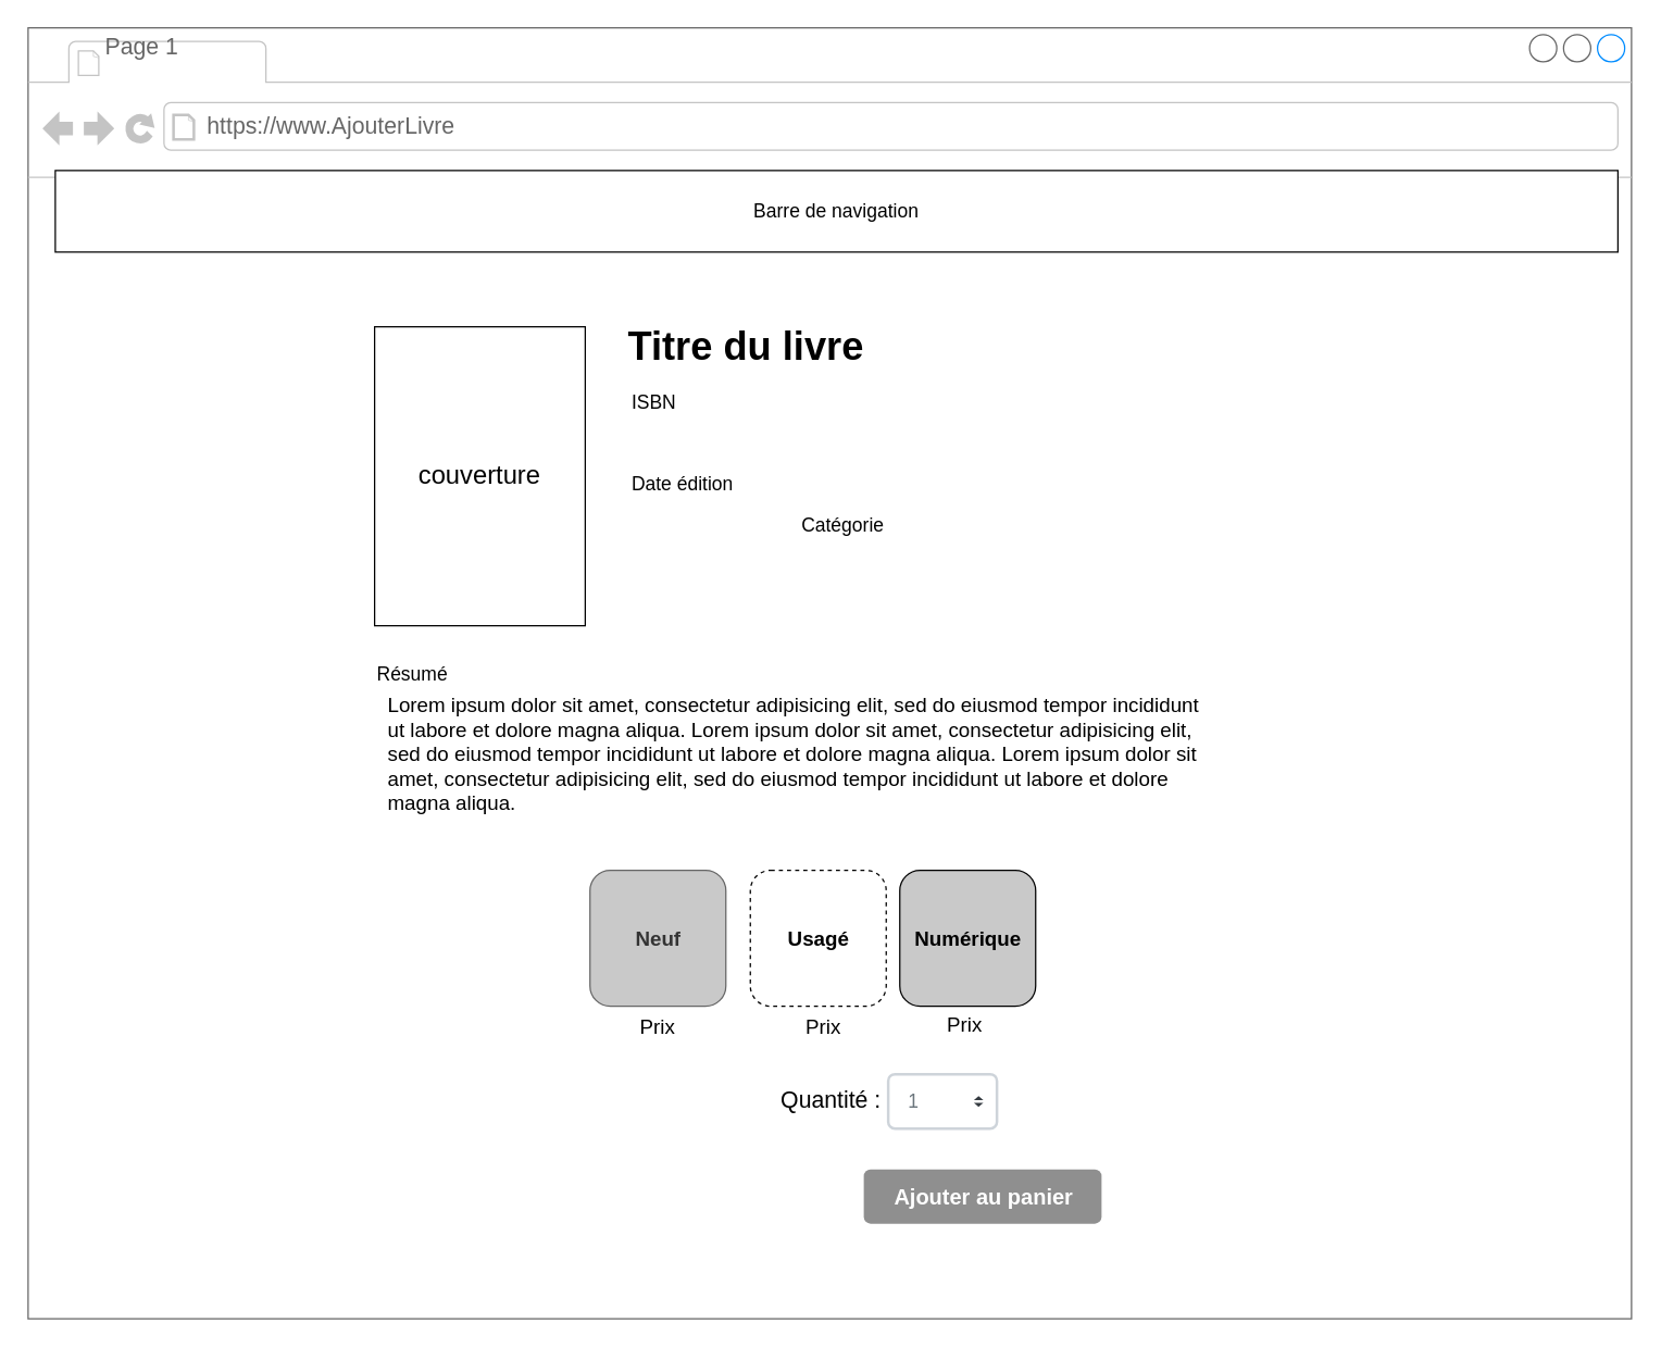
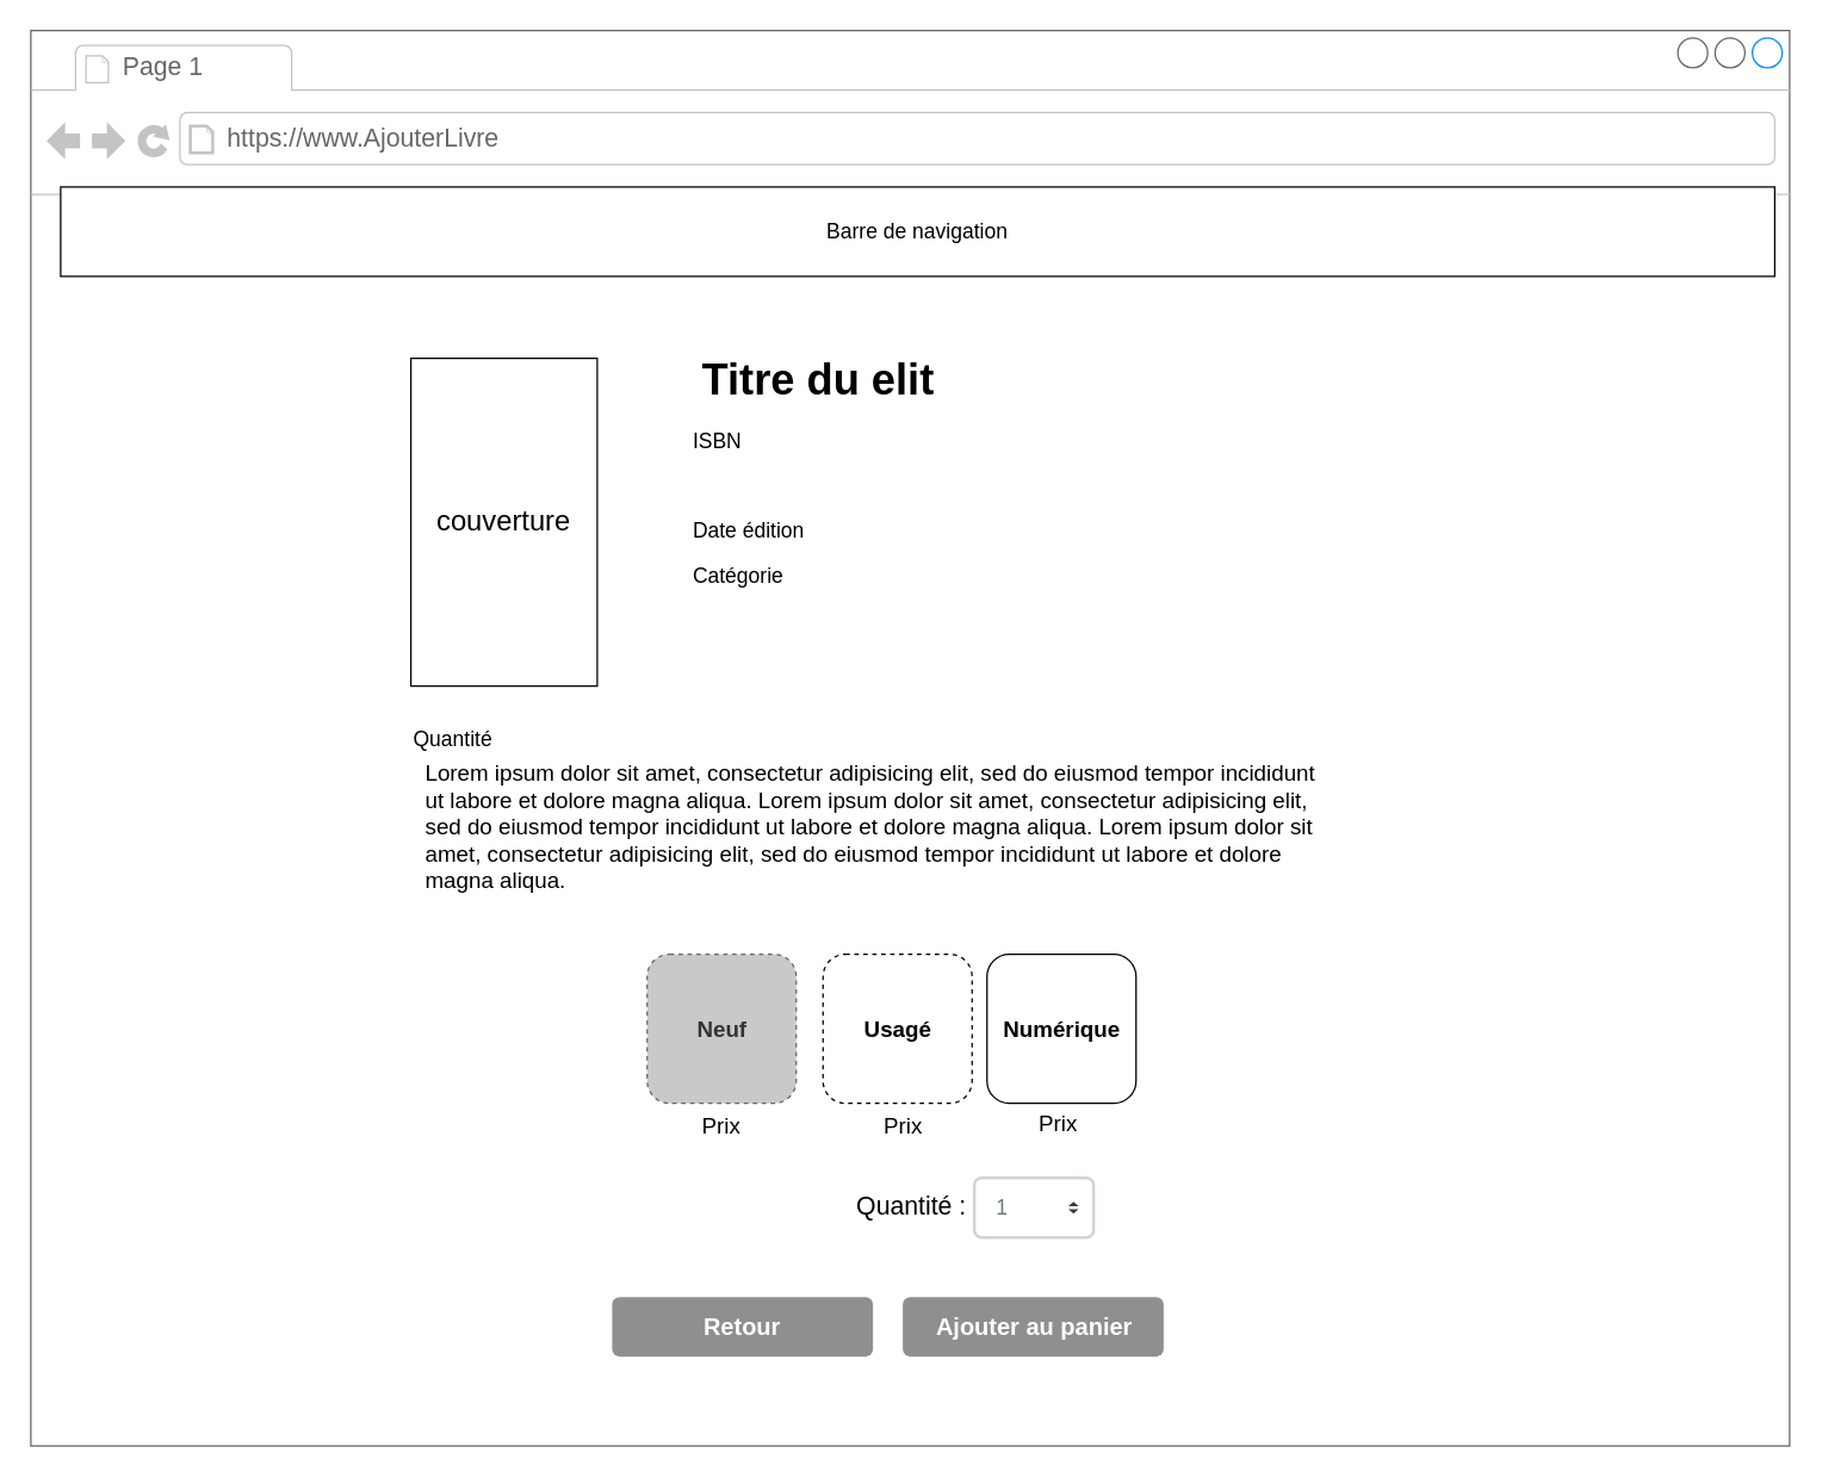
- <mxCell id="3" value="Page 1" style="strokeWidth=1;shadow=0;dashed=0;align=center;html=1;shape=mxgraph.mockup.containers.anchor;fontSize=17;fontColor=#666666;align=left;" parent="2" vertex="1"><mxGeometry x="55" y="2" width="110" height="26" as="geometry" /></mxCell>
+ <mxCell id="3" value="Page 1" style="strokeWidth=1;shadow=0;dashed=0;align=center;html=1;shape=mxgraph.mockup.containers.anchor;fontSize=17;fontColor=#666666;align=left;" parent="2" vertex="1"><mxGeometry x="60" y="12" width="110" height="26" as="geometry" /></mxCell>
- <mxCell id="9" value="&lt;span style=&quot;font-size: 29px;&quot;&gt;&lt;b&gt;Titre du livre&lt;/b&gt;&lt;/span&gt;" style="text;html=1;align=center;verticalAlign=middle;resizable=0;points=[];autosize=1;strokeColor=none;fillColor=none;fontSize=14;" parent="2" vertex="1"><mxGeometry x="427.5" y="210" width="200" height="50" as="geometry" /></mxCell>
+ <mxCell id="9" value="&lt;span style=&quot;font-size: 29px;&quot;&gt;&lt;b&gt;Titre du elit&lt;/b&gt;&lt;/span&gt;" style="text;html=1;align=center;verticalAlign=middle;resizable=0;points=[];autosize=1;strokeColor=none;fillColor=none;fontSize=14;" parent="2" vertex="1"><mxGeometry x="427.5" y="210" width="200" height="50" as="geometry" /></mxCell>
- <mxCell id="12" value="couverture" style="rounded=0;whiteSpace=wrap;html=1;fontSize=19;" parent="2" vertex="1"><mxGeometry x="255" y="220" width="155" height="220" as="geometry" /></mxCell>
+ <mxCell id="12" value="couverture" style="rounded=0;whiteSpace=wrap;html=1;fontSize=19;" parent="2" vertex="1"><mxGeometry x="255" y="220" width="125" height="220" as="geometry" /></mxCell>
- <mxCell id="13" value="Catégorie" style="fillColor=none;strokeColor=none;align=left;fontSize=14;" parent="2" vertex="1"><mxGeometry x="567.5" y="350" width="100" height="30" as="geometry" /></mxCell>
+ <mxCell id="13" value="Catégorie" style="fillColor=none;strokeColor=none;align=left;fontSize=14;" parent="2" vertex="1"><mxGeometry x="442.5" y="350" width="100" height="30" as="geometry" /></mxCell>
- <mxCell id="7" value="Résumé" style="fillColor=none;strokeColor=none;align=left;fontSize=14;" parent="2" vertex="1"><mxGeometry x="255" y="460" width="100" height="30" as="geometry" /></mxCell>
+ <mxCell id="7" value="Quantité" style="fillColor=none;strokeColor=none;align=left;fontSize=14;" parent="2" vertex="1"><mxGeometry x="255" y="460" width="100" height="30" as="geometry" /></mxCell>
- <mxCell id="18" value="Neuf" style="whiteSpace=wrap;html=1;aspect=fixed;rounded=1;fontSize=15;fontStyle=1;fillColor=#C9C9C9;fontColor=#333333;strokeColor=#666666;" vertex="1" parent="2"><mxGeometry x="413.5" y="620" width="100" height="100" as="geometry" /></mxCell>
+ <mxCell id="18" value="Neuf" style="whiteSpace=wrap;html=1;aspect=fixed;rounded=1;fontSize=15;fontStyle=1;fillColor=#C9C9C9;fontColor=#333333;strokeColor=#666666;dashed=1;" vertex="1" parent="2"><mxGeometry x="413.5" y="620" width="100" height="100" as="geometry" /></mxCell>
- <mxCell id="19" value="Numérique" style="whiteSpace=wrap;html=1;aspect=fixed;rounded=1;fontSize=15;fontStyle=1;fillColor=#c9c9c9;" vertex="1" parent="2"><mxGeometry x="641.5" y="620" width="100" height="100" as="geometry" /></mxCell>
+ <mxCell id="19" value="Numérique" style="whiteSpace=wrap;html=1;aspect=fixed;rounded=1;fontSize=15;fontStyle=1" vertex="1" parent="2"><mxGeometry x="641.5" y="620" width="100" height="100" as="geometry" /></mxCell>
- <mxCell id="8" value="Ajouter au panier" style="html=1;shadow=0;dashed=0;shape=mxgraph.bootstrap.rrect;rSize=5;fillColor=#8F8F8F;strokeColor=none;align=center;spacing=15;fontSize=16;fontColor=#ffffff;fontStyle=1" parent="2" vertex="1"><mxGeometry x="615" y="840" width="175" height="40" as="geometry" /></mxCell>
+ <mxCell id="8" value="Ajouter au panier" style="html=1;shadow=0;dashed=0;shape=mxgraph.bootstrap.rrect;rSize=5;fillColor=#8F8F8F;strokeColor=none;align=center;spacing=15;fontSize=16;fontColor=#ffffff;fontStyle=1" parent="2" vertex="1"><mxGeometry x="585" y="850" width="175" height="40" as="geometry" /></mxCell>
+ <mxCell id="11" value="Retour" style="html=1;shadow=0;dashed=0;shape=mxgraph.bootstrap.rrect;rSize=5;strokeColor=none;strokeWidth=1;fillColor=#8F8F8F;fontColor=#FFFFFF;whiteSpace=wrap;align=center;verticalAlign=middle;spacingLeft=0;fontStyle=1;fontSize=16;spacing=5;" parent="2" vertex="1"><mxGeometry x="390" y="850" width="175" height="40" as="geometry" /></mxCell>
